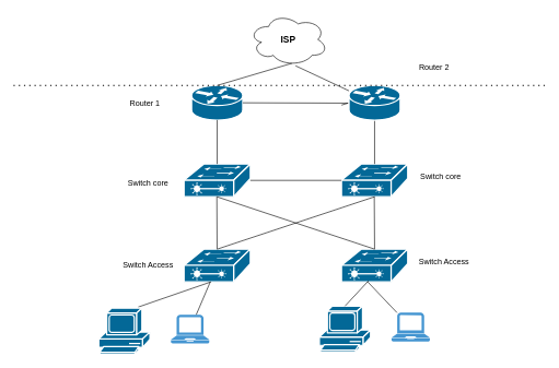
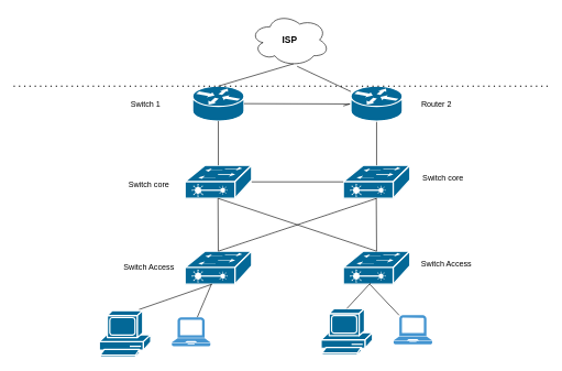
- <mxCell id="32" value="Router 2&lt;br&gt;" style="text;html=1;resizable=0;autosize=1;align=center;verticalAlign=middle;points=[];fillColor=none;strokeColor=none;rounded=0;" vertex="1" parent="1"><mxGeometry x="631" y="91.5" width="60" height="20" as="geometry" /></mxCell>
+ <mxCell id="32" value="Router 2&lt;br&gt;" style="text;html=1;resizable=0;autosize=1;align=center;verticalAlign=middle;points=[];fillColor=none;strokeColor=none;rounded=0;" vertex="1" parent="1"><mxGeometry x="631" y="146.5" width="60" height="20" as="geometry" /></mxCell>
- <mxCell id="31" value="Router 1&lt;br&gt;" style="text;html=1;resizable=0;autosize=1;align=center;verticalAlign=middle;points=[];fillColor=none;strokeColor=none;rounded=0;" vertex="1" parent="1"><mxGeometry x="190" y="146.5" width="60" height="20" as="geometry" /></mxCell>
+ <mxCell id="31" value="Switch 1&lt;br&gt;" style="text;html=1;resizable=0;autosize=1;align=center;verticalAlign=middle;points=[];fillColor=none;strokeColor=none;rounded=0;" vertex="1" parent="1"><mxGeometry x="190" y="146.5" width="60" height="20" as="geometry" /></mxCell>
